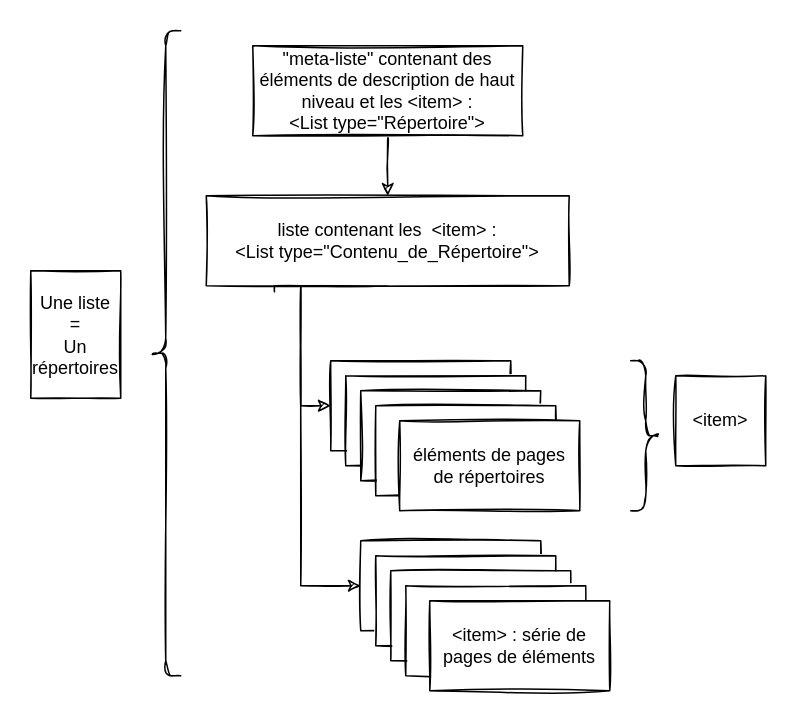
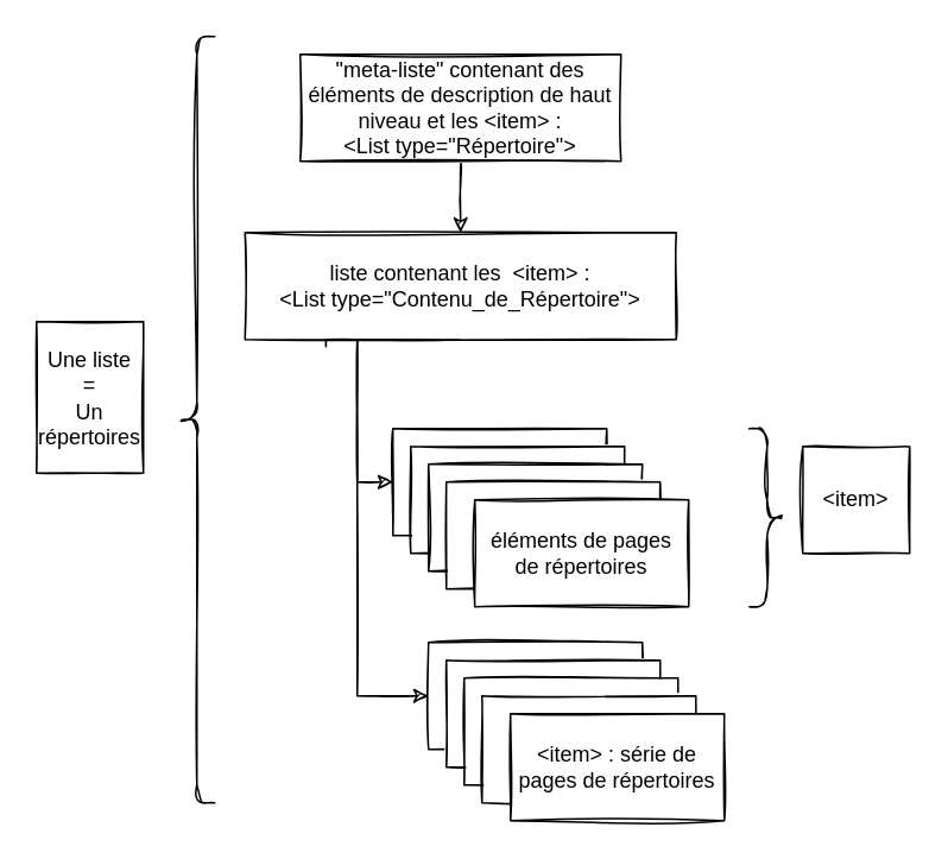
- <mxCell id="22" value="&amp;lt;item&amp;gt; : série de pages de éléments" style="rounded=0;whiteSpace=wrap;html=1;sketch=1;" vertex="1" parent="17"><mxGeometry x="46" y="40" width="120" height="60" as="geometry" /></mxCell>
+ <mxCell id="22" value="&amp;lt;item&amp;gt; : série de pages de répertoires" style="rounded=0;whiteSpace=wrap;html=1;sketch=1;" vertex="1" parent="17"><mxGeometry x="46" y="40" width="120" height="60" as="geometry" /></mxCell>
